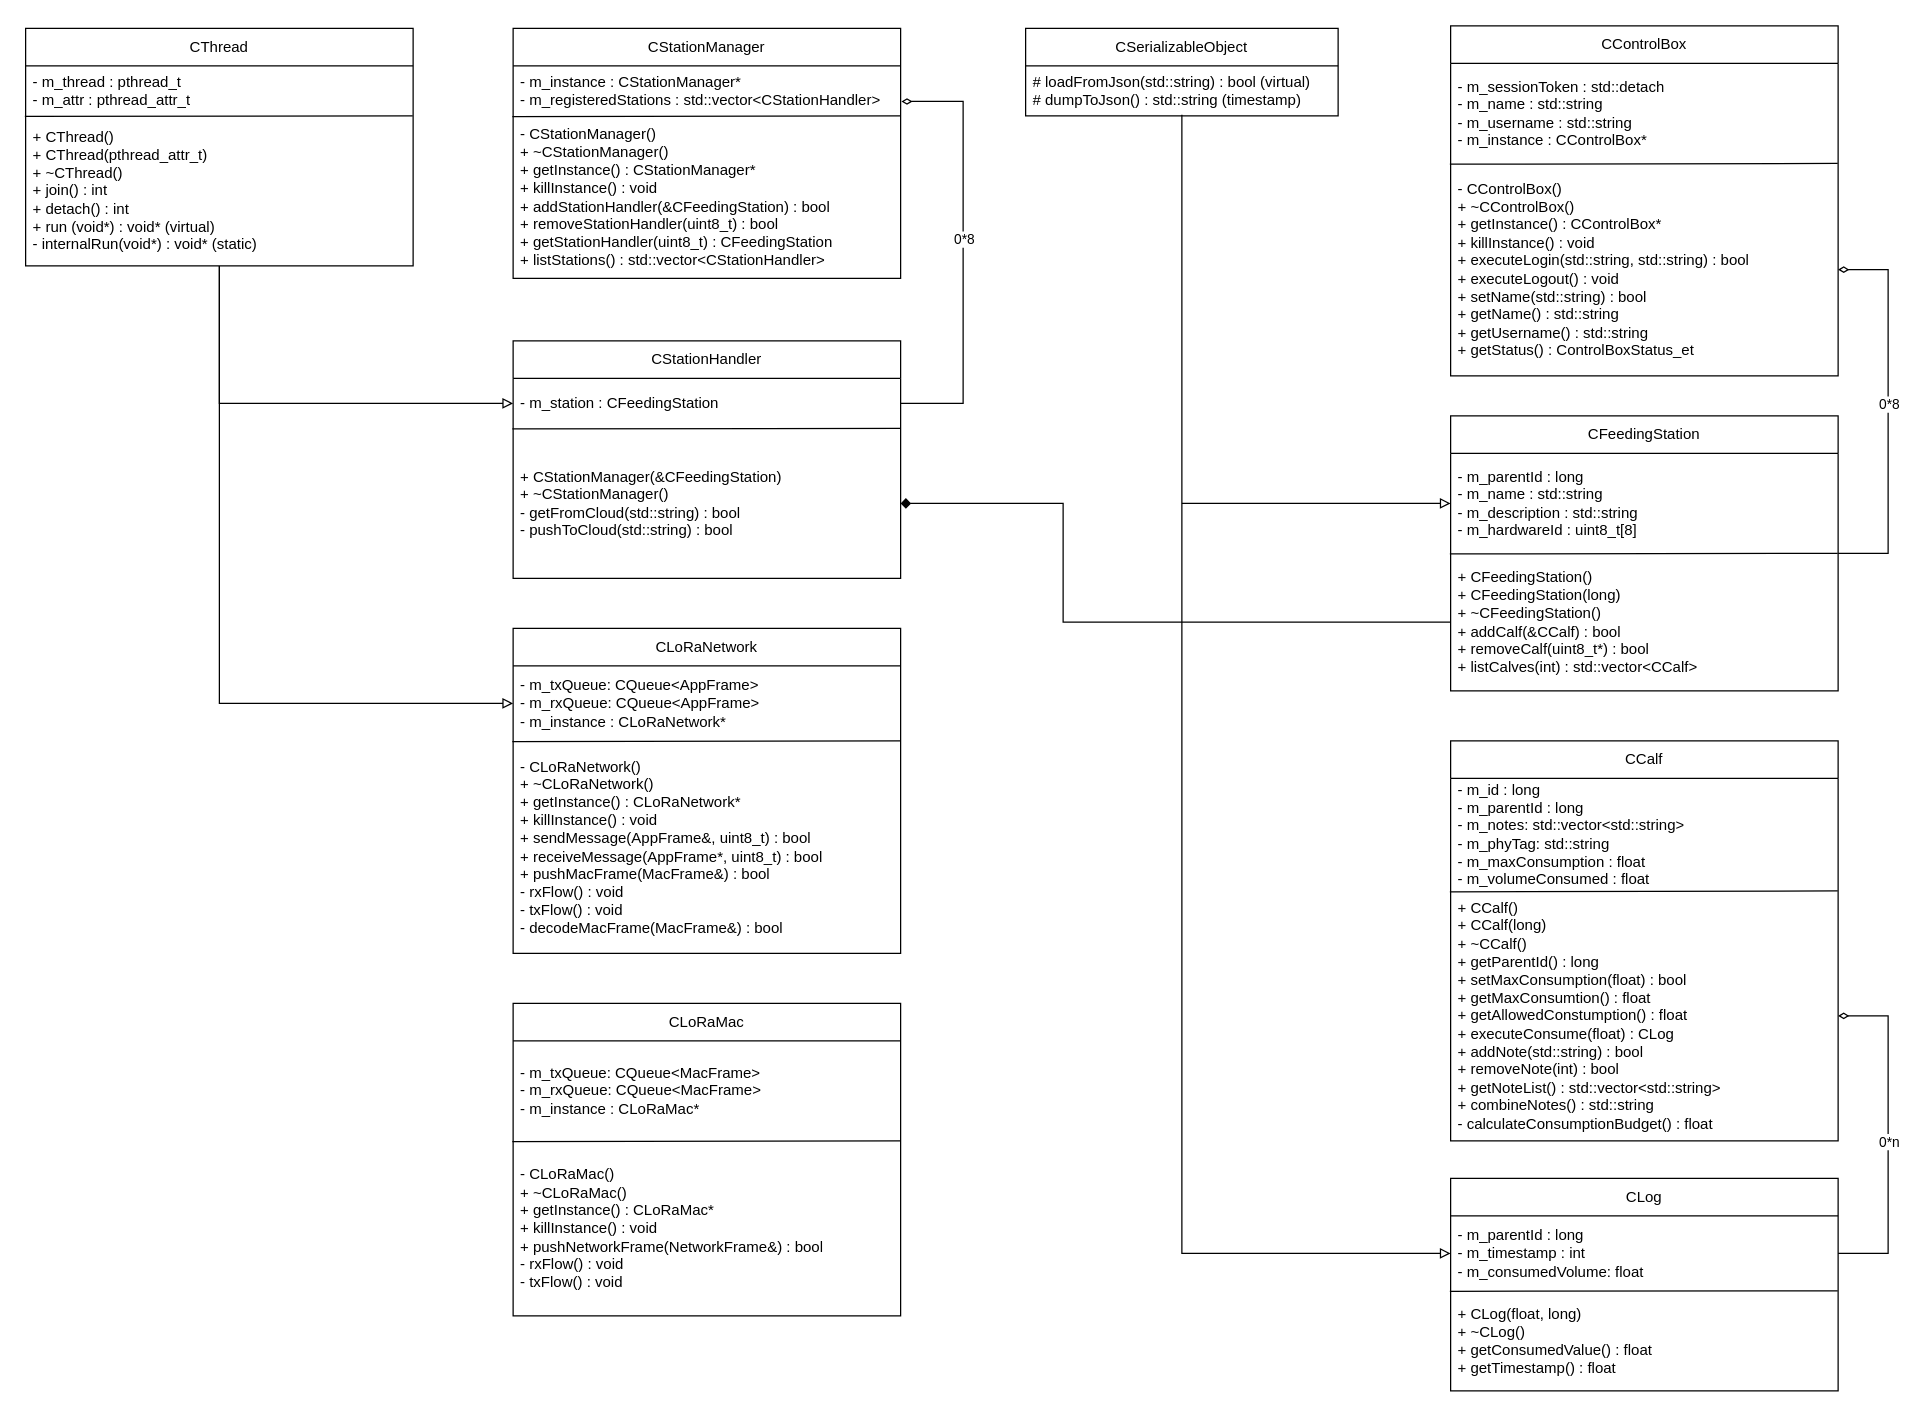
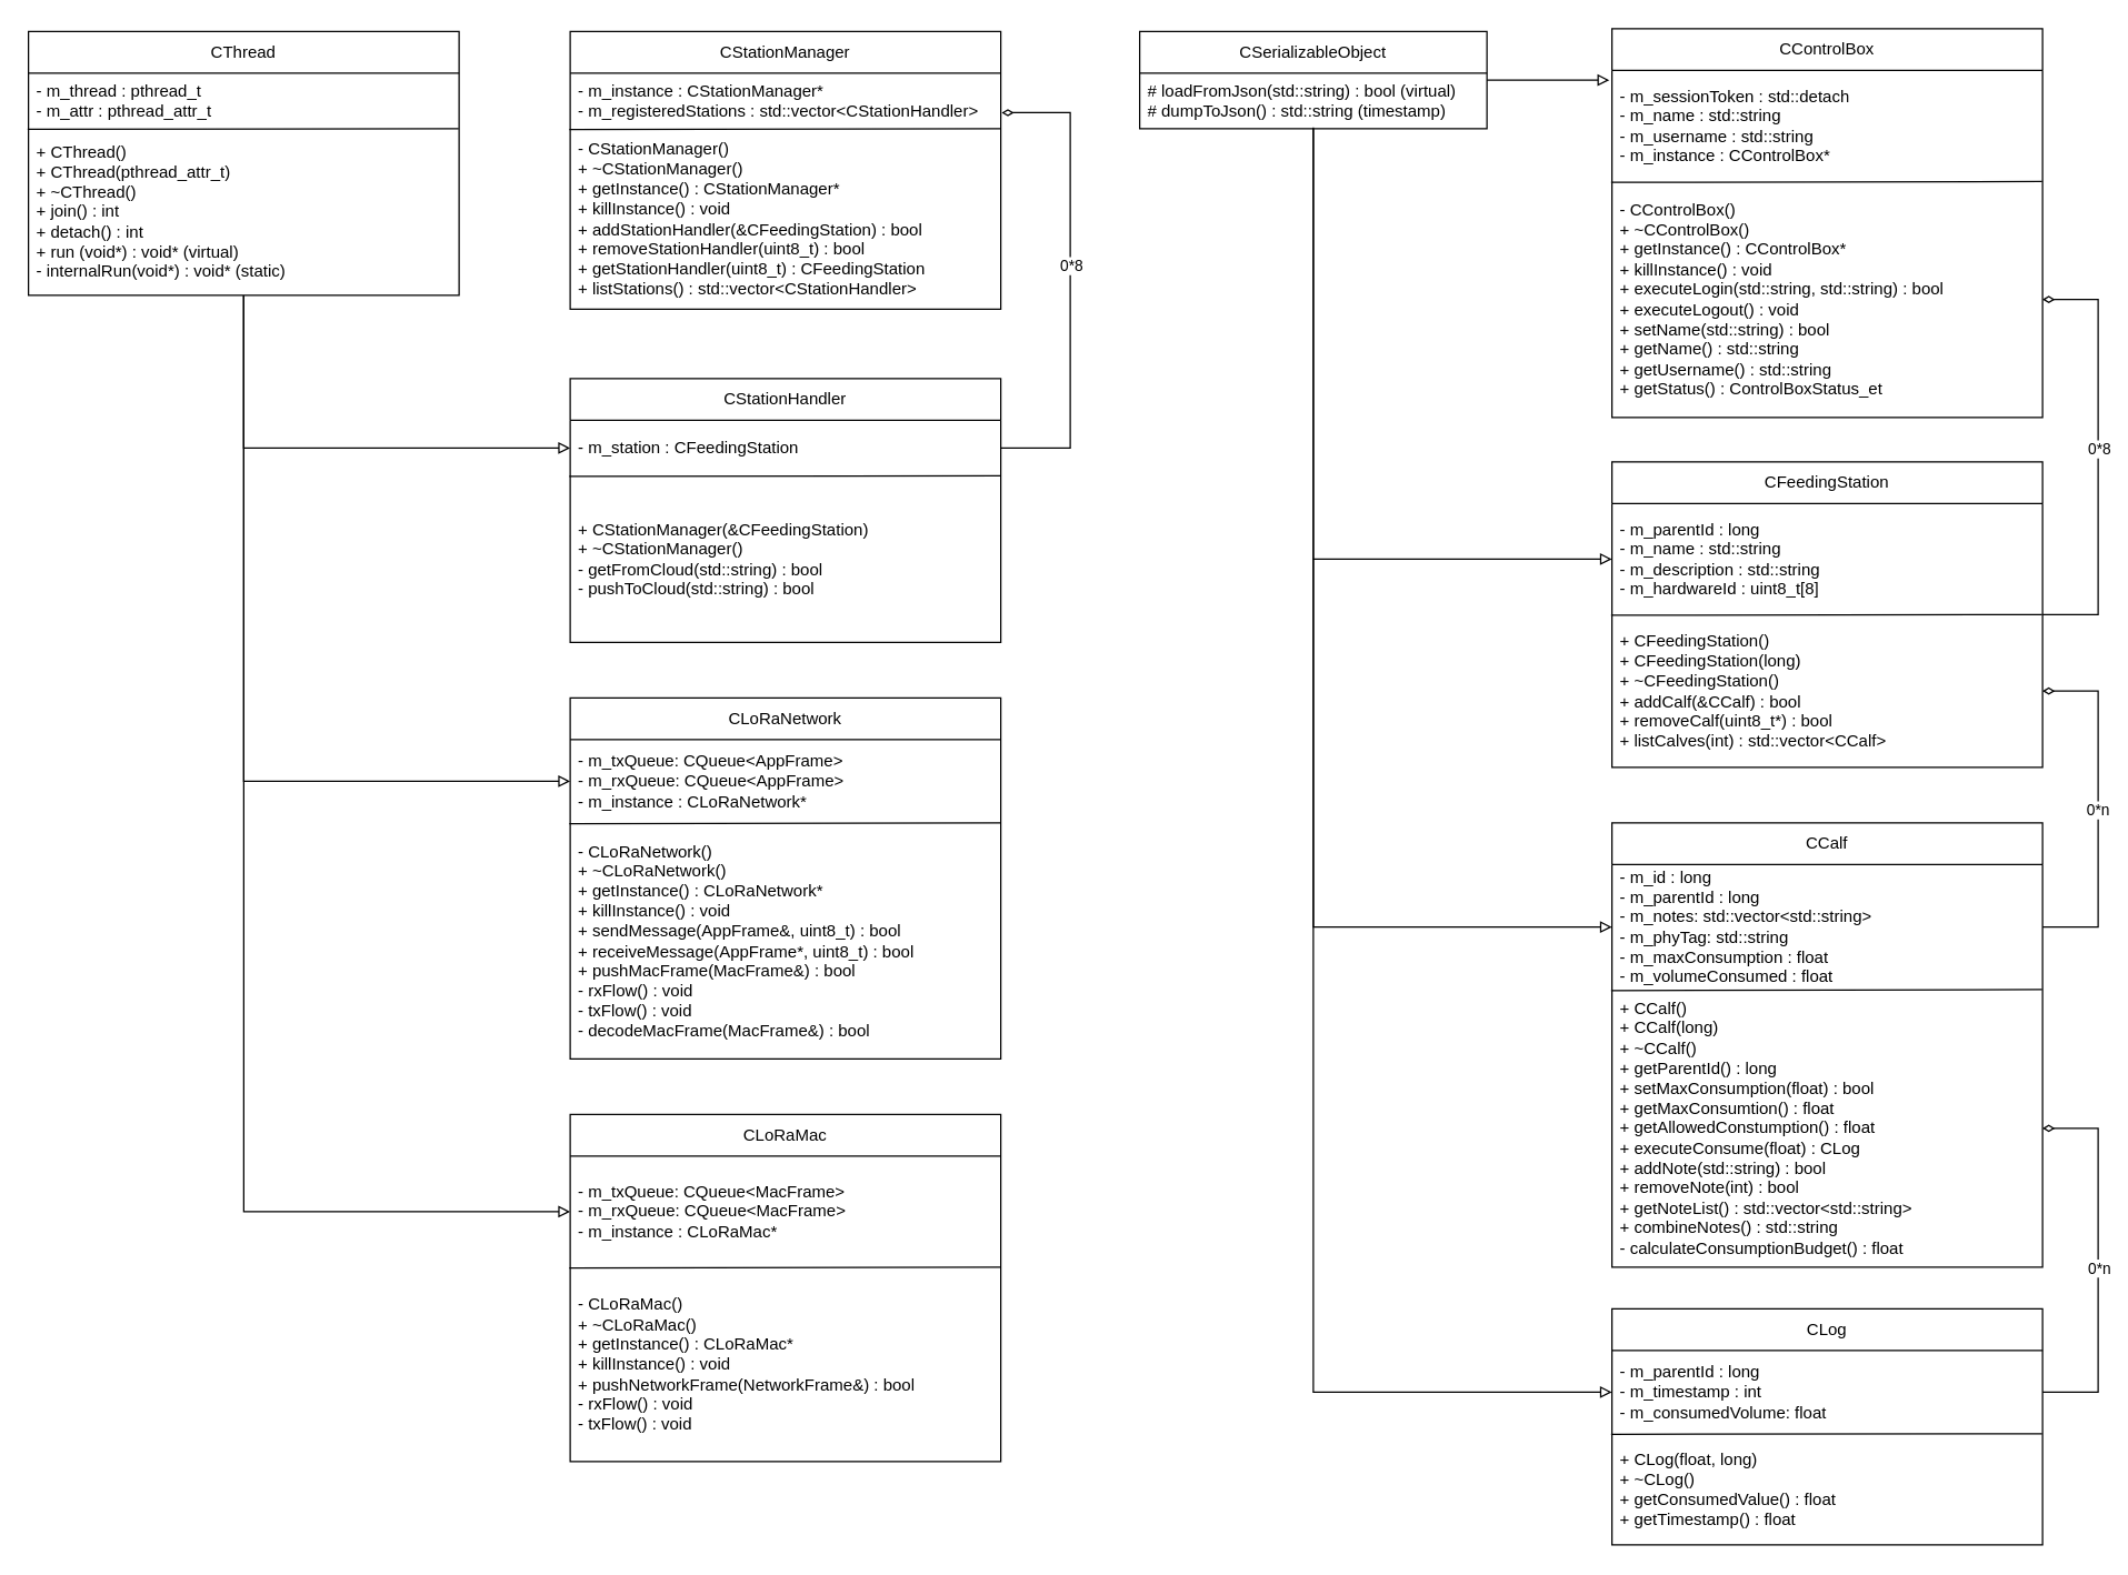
+ <mxCell id="10" style="edgeStyle=orthogonalEdgeStyle;rounded=0;orthogonalLoop=1;jettySize=auto;html=1;entryX=-0.006;entryY=0.088;entryDx=0;entryDy=0;entryPerimeter=0;endArrow=block;endFill=0;" parent="1" source="4" target="7" edge="1"><mxGeometry relative="1" as="geometry" /></mxCell>
- <mxCell id="55" style="edgeStyle=orthogonalEdgeStyle;rounded=0;orthogonalLoop=1;jettySize=auto;html=1;entryX=1;entryY=0.5;entryDx=0;entryDy=0;endArrow=diamond;endFill=1;" parent="1" source="16" target="43" edge="1"><mxGeometry relative="1" as="geometry"><Array as="points"><mxPoint x="850" y="497" /><mxPoint x="850" y="402" /></Array></mxGeometry></mxCell>
+ <mxCell id="26" style="edgeStyle=orthogonalEdgeStyle;rounded=0;orthogonalLoop=1;jettySize=auto;html=1;entryX=1;entryY=0.5;entryDx=0;entryDy=0;endArrow=diamondThin;endFill=0;" parent="1" source="18" target="16" edge="1"><mxGeometry relative="1" as="geometry"><mxPoint x="1530" y="572" as="targetPoint" /><Array as="points"><mxPoint x="1510" y="667" /><mxPoint x="1510" y="497" /></Array></mxGeometry></mxCell>
+ <mxCell id="27" value="0*n" style="edgeLabel;html=1;align=center;verticalAlign=middle;resizable=0;points=[];" parent="26" vertex="1" connectable="0"><mxGeometry x="0.082" y="1" relative="1" as="geometry"><mxPoint y="10" as="offset" /></mxGeometry></mxCell>
+ <mxCell id="3" style="edgeStyle=orthogonalEdgeStyle;rounded=0;orthogonalLoop=1;jettySize=auto;html=1;endArrow=block;endFill=0;entryX=0;entryY=0.5;entryDx=0;entryDy=0;" parent="1" source="4" target="18" edge="1"><mxGeometry relative="1" as="geometry" /></mxCell>
+ <mxCell id="32" style="edgeStyle=orthogonalEdgeStyle;rounded=0;orthogonalLoop=1;jettySize=auto;html=1;entryX=0;entryY=0.5;entryDx=0;entryDy=0;endArrow=block;endFill=0;" parent="1" source="33" target="52" edge="1"><mxGeometry relative="1" as="geometry" /></mxCell>
